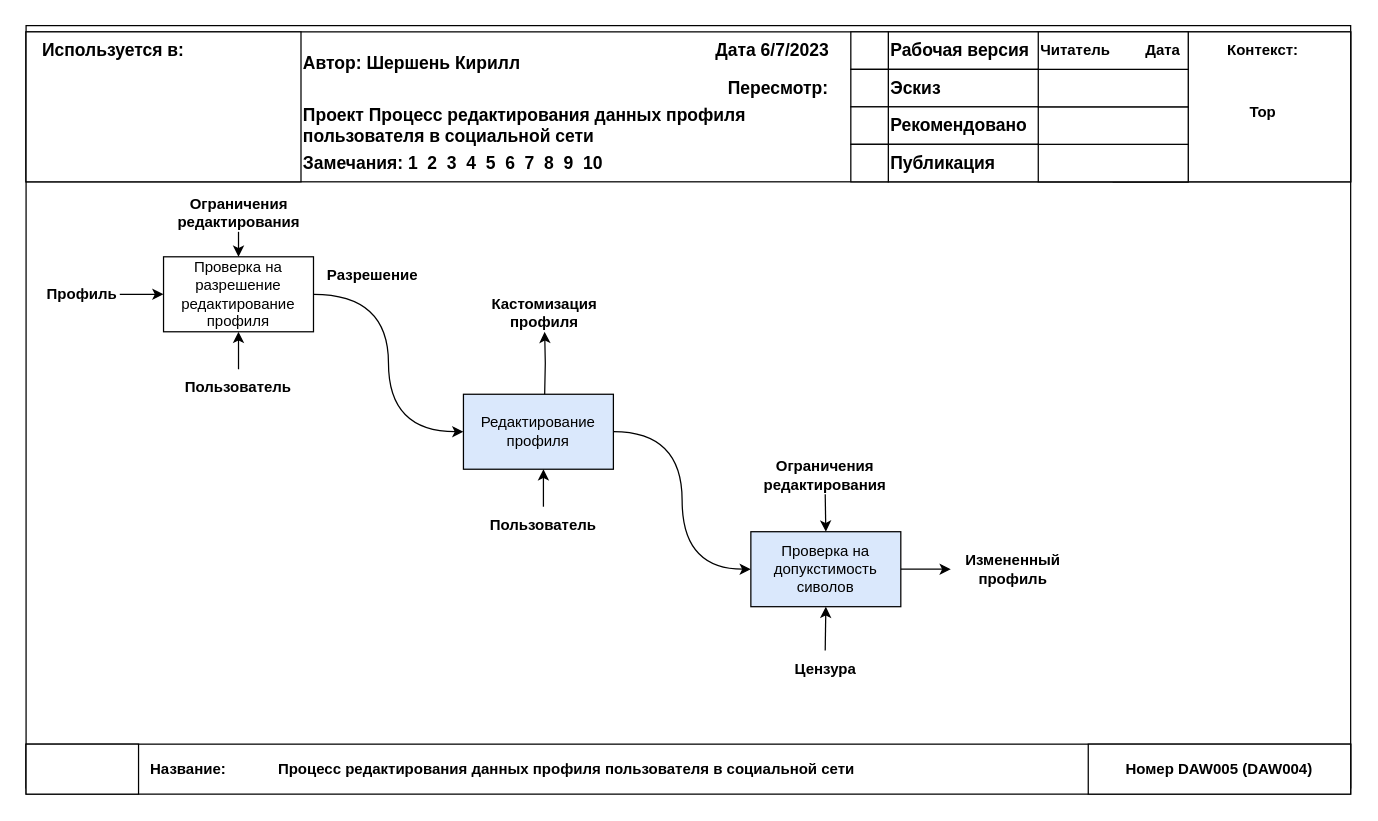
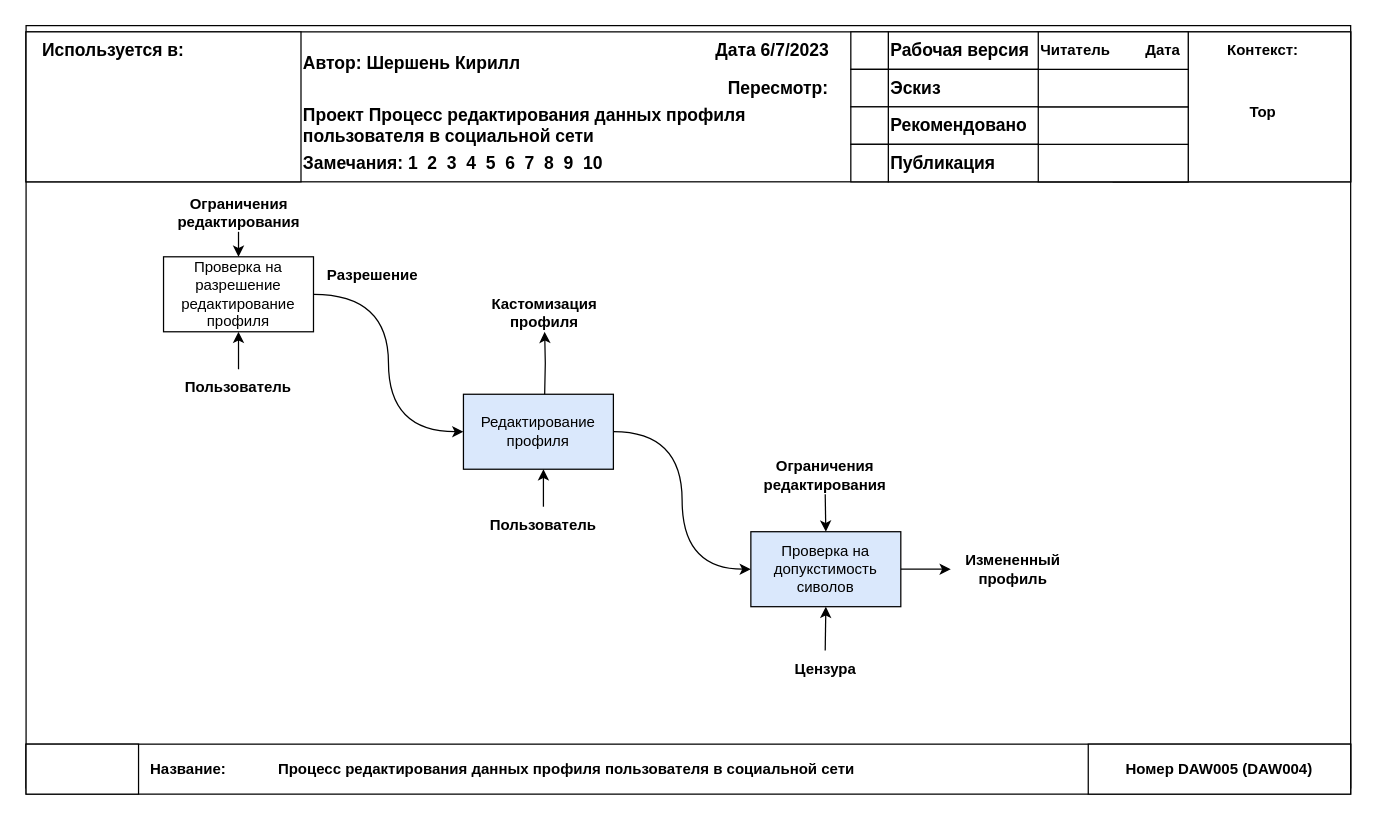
- <mxCell id="41" value="Профиль" style="text;html=1;strokeColor=none;fillColor=none;align=center;verticalAlign=middle;whiteSpace=wrap;rounded=0;fontFamily=Helvetica;fontStyle=1" vertex="1" parent="1"><mxGeometry x="35" y="220" width="60" height="30" as="geometry" /></mxCell>
- <mxCell id="40" style="edgeStyle=orthogonalEdgeStyle;rounded=0;orthogonalLoop=1;jettySize=auto;html=1;exitX=1;exitY=0.5;exitDx=0;exitDy=0;entryX=0;entryY=0.5;entryDx=0;entryDy=0;" edge="1" parent="1" source="41" target="39"><mxGeometry relative="1" as="geometry" /></mxCell>
